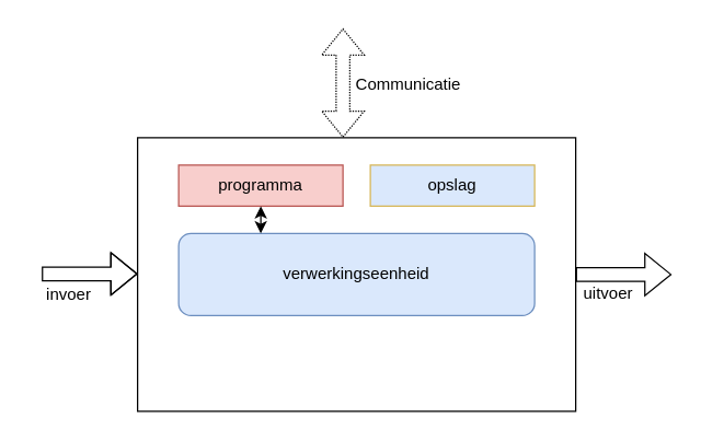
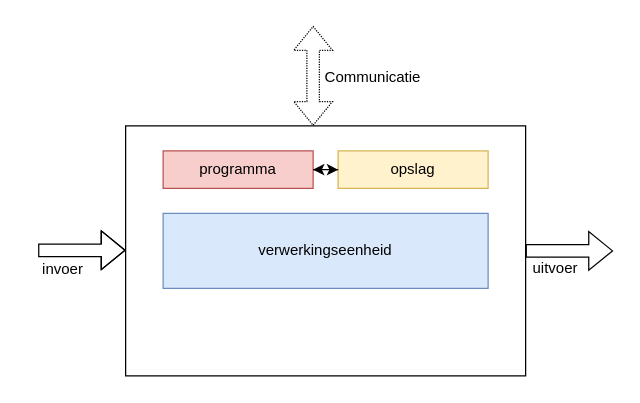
- <mxCell id="5" value="opslag" style="rounded=0;whiteSpace=wrap;html=1;fillColor=#dae8fc;strokeColor=#d6b656;" vertex="1" parent="1"><mxGeometry x="270" y="120" width="120" height="30" as="geometry" /></mxCell>
+ <mxCell id="5" value="opslag" style="rounded=0;whiteSpace=wrap;html=1;fillColor=#fff2cc;strokeColor=#d6b656;" vertex="1" parent="1"><mxGeometry x="270" y="120" width="120" height="30" as="geometry" /></mxCell>
- <mxCell id="6" style="edgeStyle=orthogonalEdgeStyle;rounded=0;orthogonalLoop=1;jettySize=auto;html=1;entryX=0.231;entryY=0;entryDx=0;entryDy=0;entryPerimeter=0;startArrow=classic;startFill=1;" edge="1" parent="1" source="4" target="3"><mxGeometry relative="1" as="geometry" /></mxCell>
+ <mxCell id="6" style="edgeStyle=orthogonalEdgeStyle;rounded=0;orthogonalLoop=1;jettySize=auto;html=1;startArrow=classic;startFill=1;" edge="1" parent="1" source="4" target="5"><mxGeometry relative="1" as="geometry" /></mxCell>
- <mxCell id="3" value="verwerkingseenheid" style="whiteSpace=wrap;html=1;fillColor=#dae8fc;strokeColor=#6c8ebf;rounded=1;" vertex="1" parent="1"><mxGeometry x="130" y="170" width="260" height="60" as="geometry" /></mxCell>
+ <mxCell id="3" value="verwerkingseenheid" style="rounded=0;whiteSpace=wrap;html=1;fillColor=#dae8fc;strokeColor=#6c8ebf;" vertex="1" parent="1"><mxGeometry x="130" y="170" width="260" height="60" as="geometry" /></mxCell>
